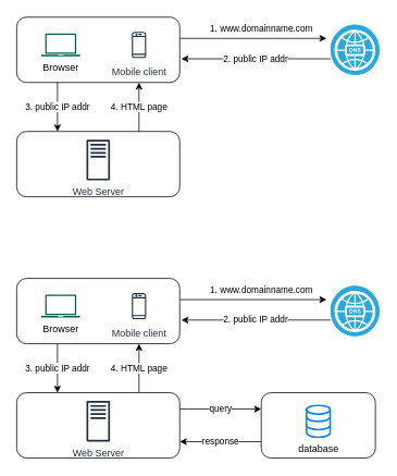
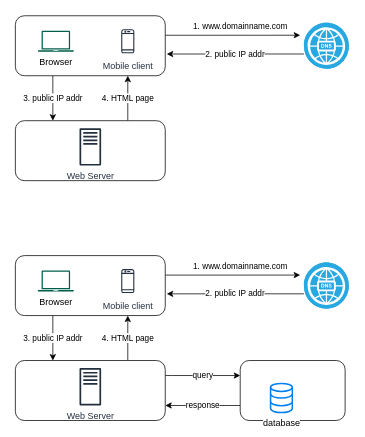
- <mxCell id="27" value="database" style="html=1;verticalLabelPosition=bottom;align=center;labelBackgroundColor=#ffffff;verticalAlign=top;strokeWidth=2;strokeColor=#0080F0;shadow=0;dashed=0;shape=mxgraph.ios7.icons.data;" vertex="1" parent="1"><mxGeometry x="375.5" y="495.5" width="29" height="39" as="geometry" /></mxCell>
+ <mxCell id="27" value="database" style="html=1;verticalLabelPosition=bottom;align=center;labelBackgroundColor=#ffffff;verticalAlign=top;strokeWidth=2;strokeColor=#0080F0;shadow=0;dashed=0;shape=mxgraph.ios7.icons.data;" vertex="1" parent="1"><mxGeometry x="360.5" y="510.5" width="29" height="39" as="geometry" /></mxCell>
